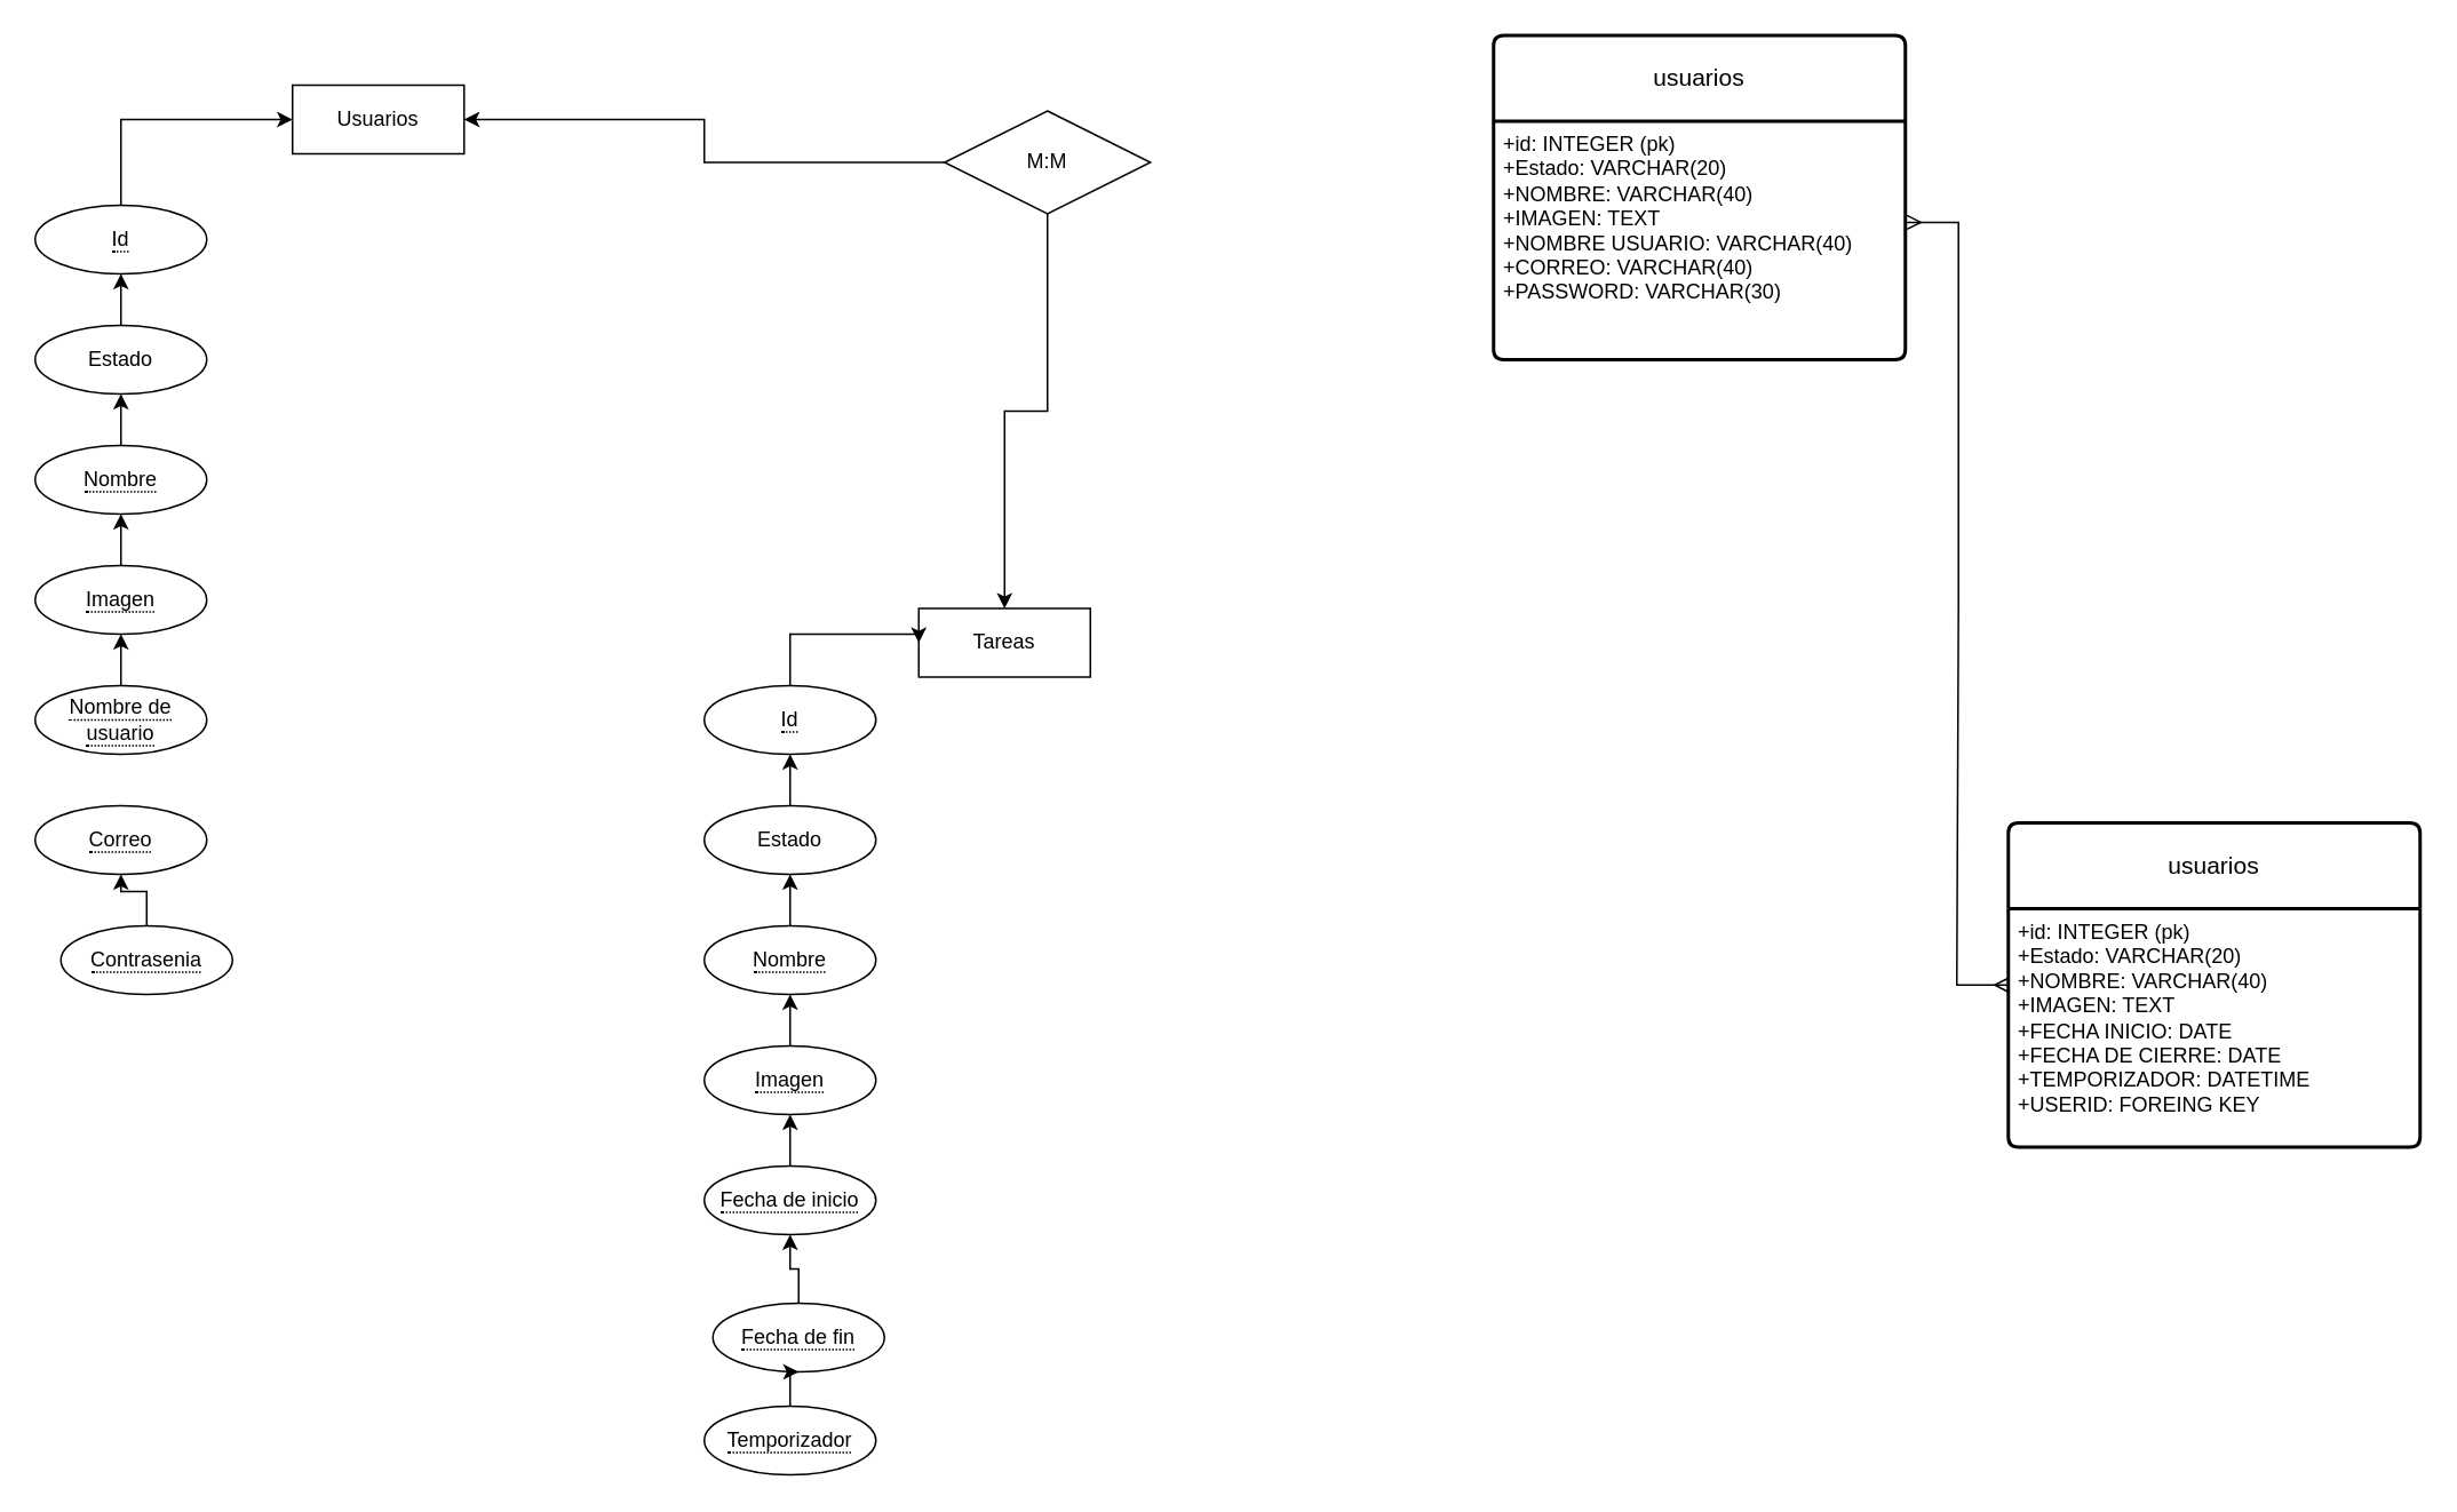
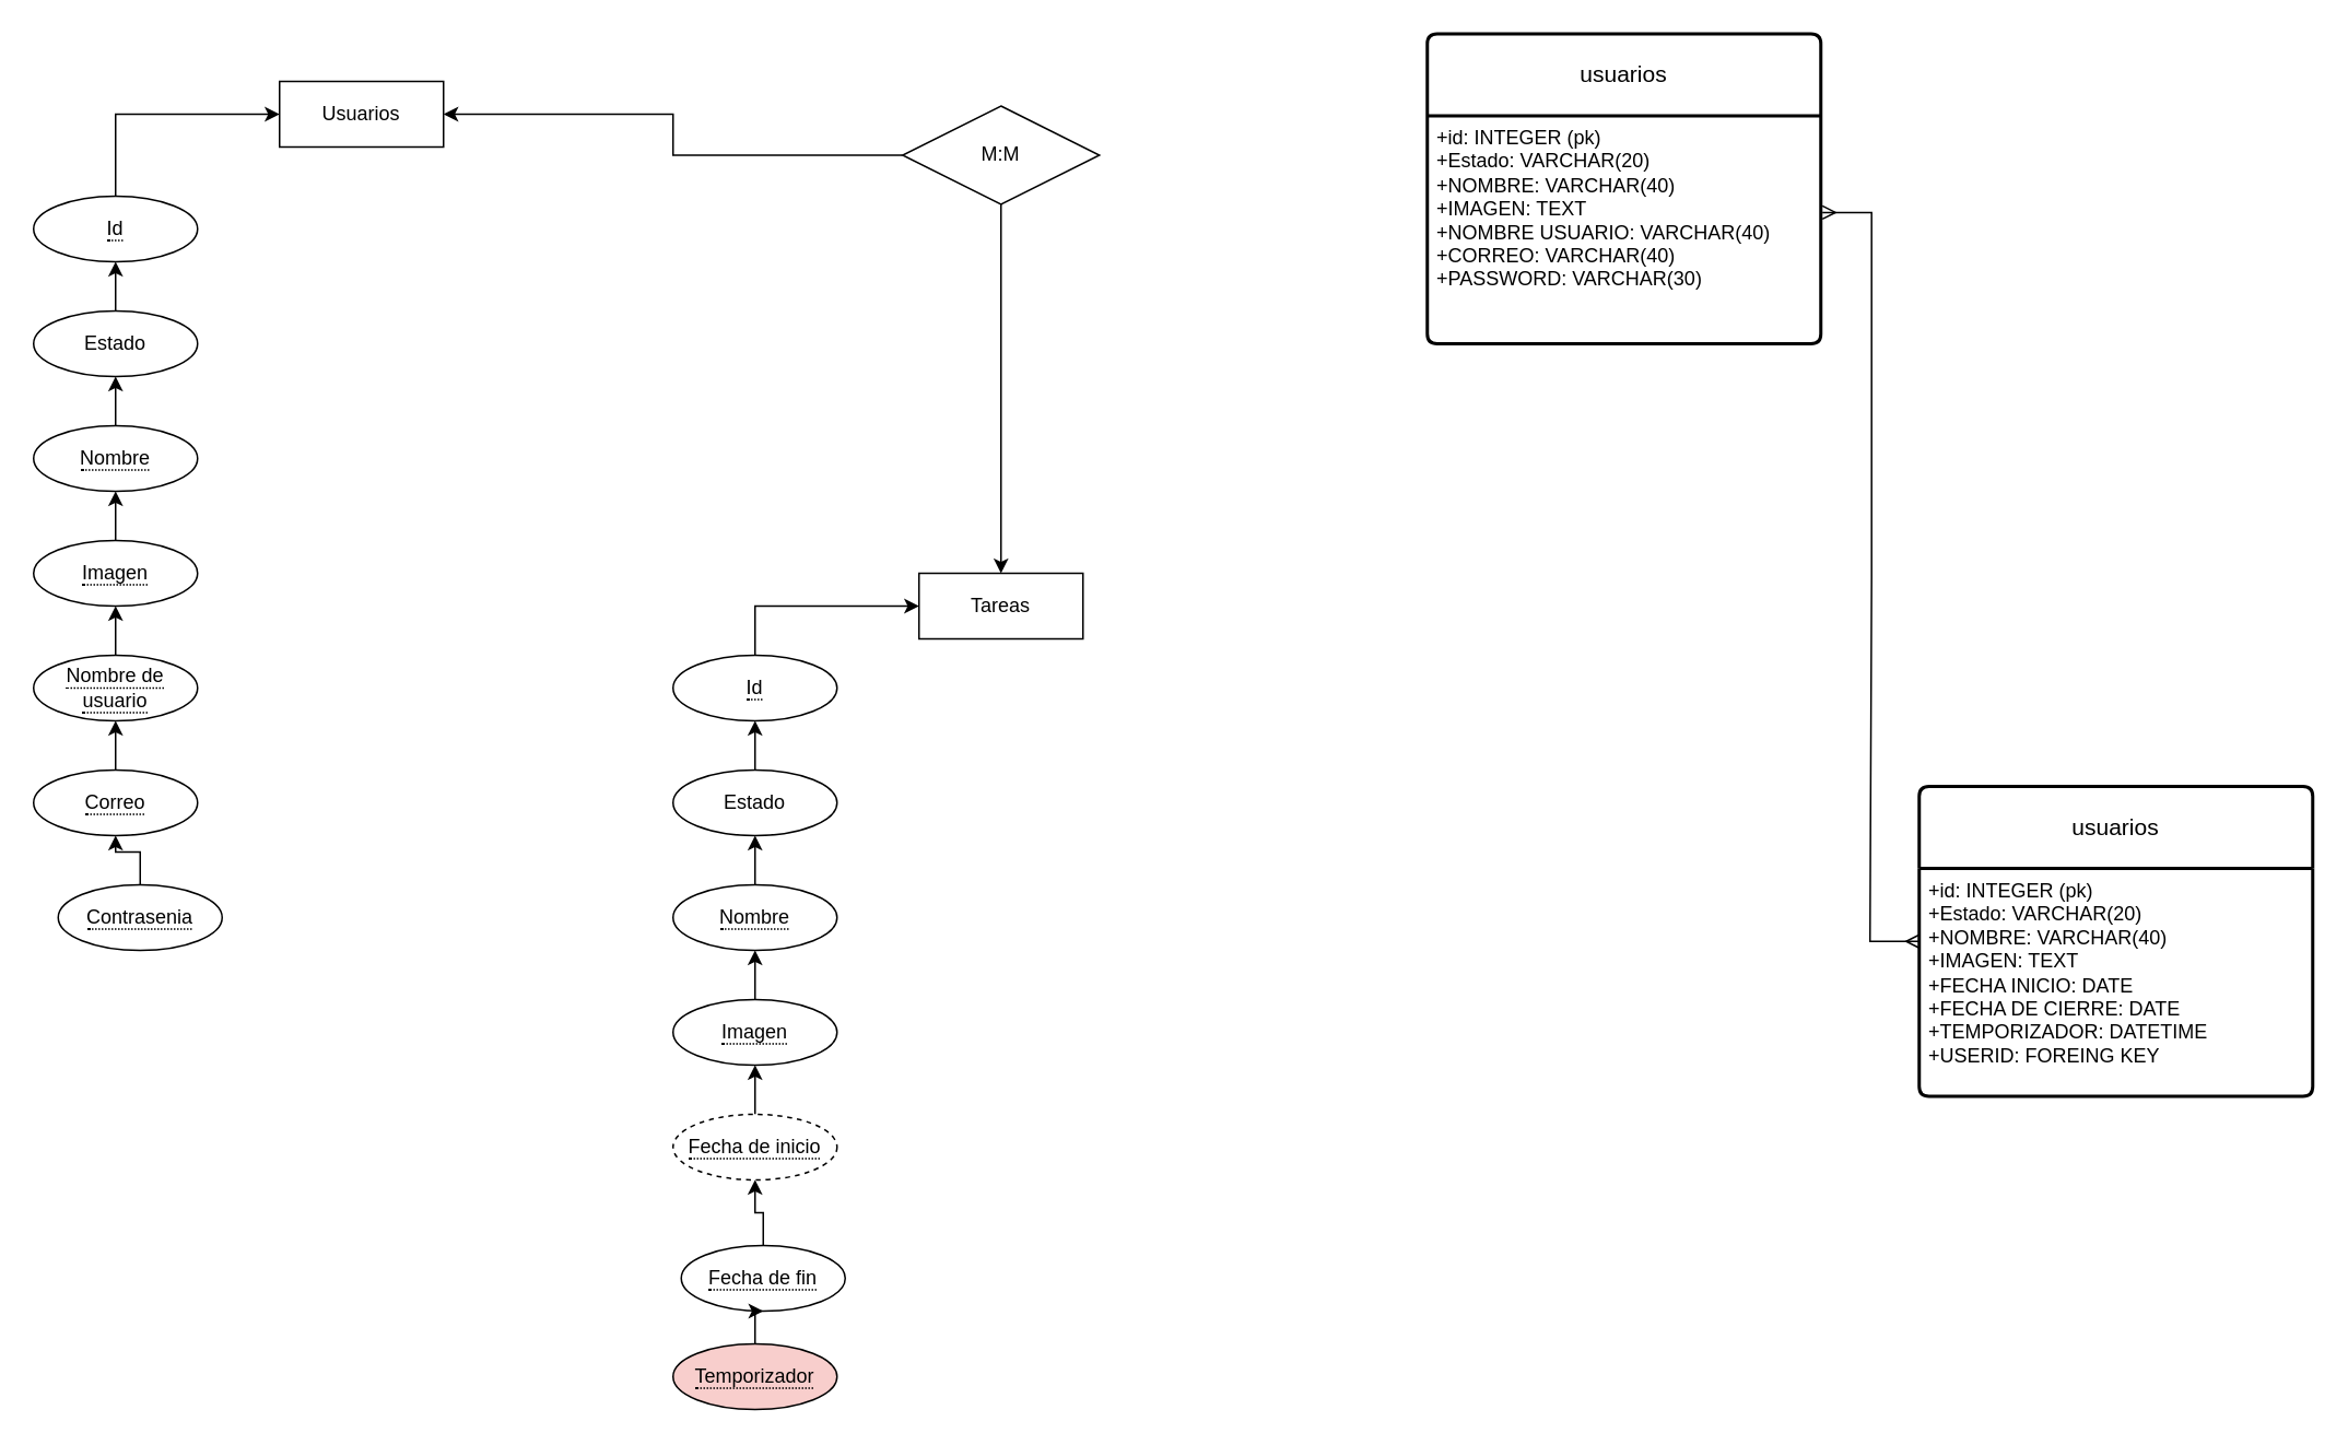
- <mxCell id="3" value="Tareas" style="whiteSpace=wrap;html=1;align=center;" parent="1" vertex="1"><mxGeometry x="535" y="354" width="100" height="40" as="geometry" /></mxCell>
+ <mxCell id="3" value="Tareas" style="whiteSpace=wrap;html=1;align=center;" parent="1" vertex="1"><mxGeometry x="560" y="349" width="100" height="40" as="geometry" /></mxCell>
+ <mxCell id="14" style="edgeStyle=orthogonalEdgeStyle;rounded=0;orthogonalLoop=1;jettySize=auto;html=1;" parent="1" source="15" target="13" edge="1"><mxGeometry relative="1" as="geometry" /></mxCell>
- <mxCell id="27" value="&lt;span style=&quot;border-bottom: 1px dotted&quot;&gt;Fecha de inicio&lt;/span&gt;" style="ellipse;whiteSpace=wrap;html=1;align=center;" parent="1" vertex="1"><mxGeometry x="410" y="679" width="100" height="40" as="geometry" /></mxCell>
+ <mxCell id="27" value="&lt;span style=&quot;border-bottom: 1px dotted&quot;&gt;Fecha de inicio&lt;/span&gt;" style="ellipse;whiteSpace=wrap;html=1;align=center;dashed=1;" parent="1" vertex="1"><mxGeometry x="410" y="679" width="100" height="40" as="geometry" /></mxCell>
- <mxCell id="31" value="&lt;span style=&quot;border-bottom: 1px dotted&quot;&gt;Temporizador&lt;/span&gt;" style="ellipse;whiteSpace=wrap;html=1;align=center;" parent="1" vertex="1"><mxGeometry x="410" y="819" width="100" height="40" as="geometry" /></mxCell>
+ <mxCell id="31" value="&lt;span style=&quot;border-bottom: 1px dotted&quot;&gt;Temporizador&lt;/span&gt;" style="ellipse;whiteSpace=wrap;html=1;align=center;fillColor=#f8cecc;" parent="1" vertex="1"><mxGeometry x="410" y="819" width="100" height="40" as="geometry" /></mxCell>
